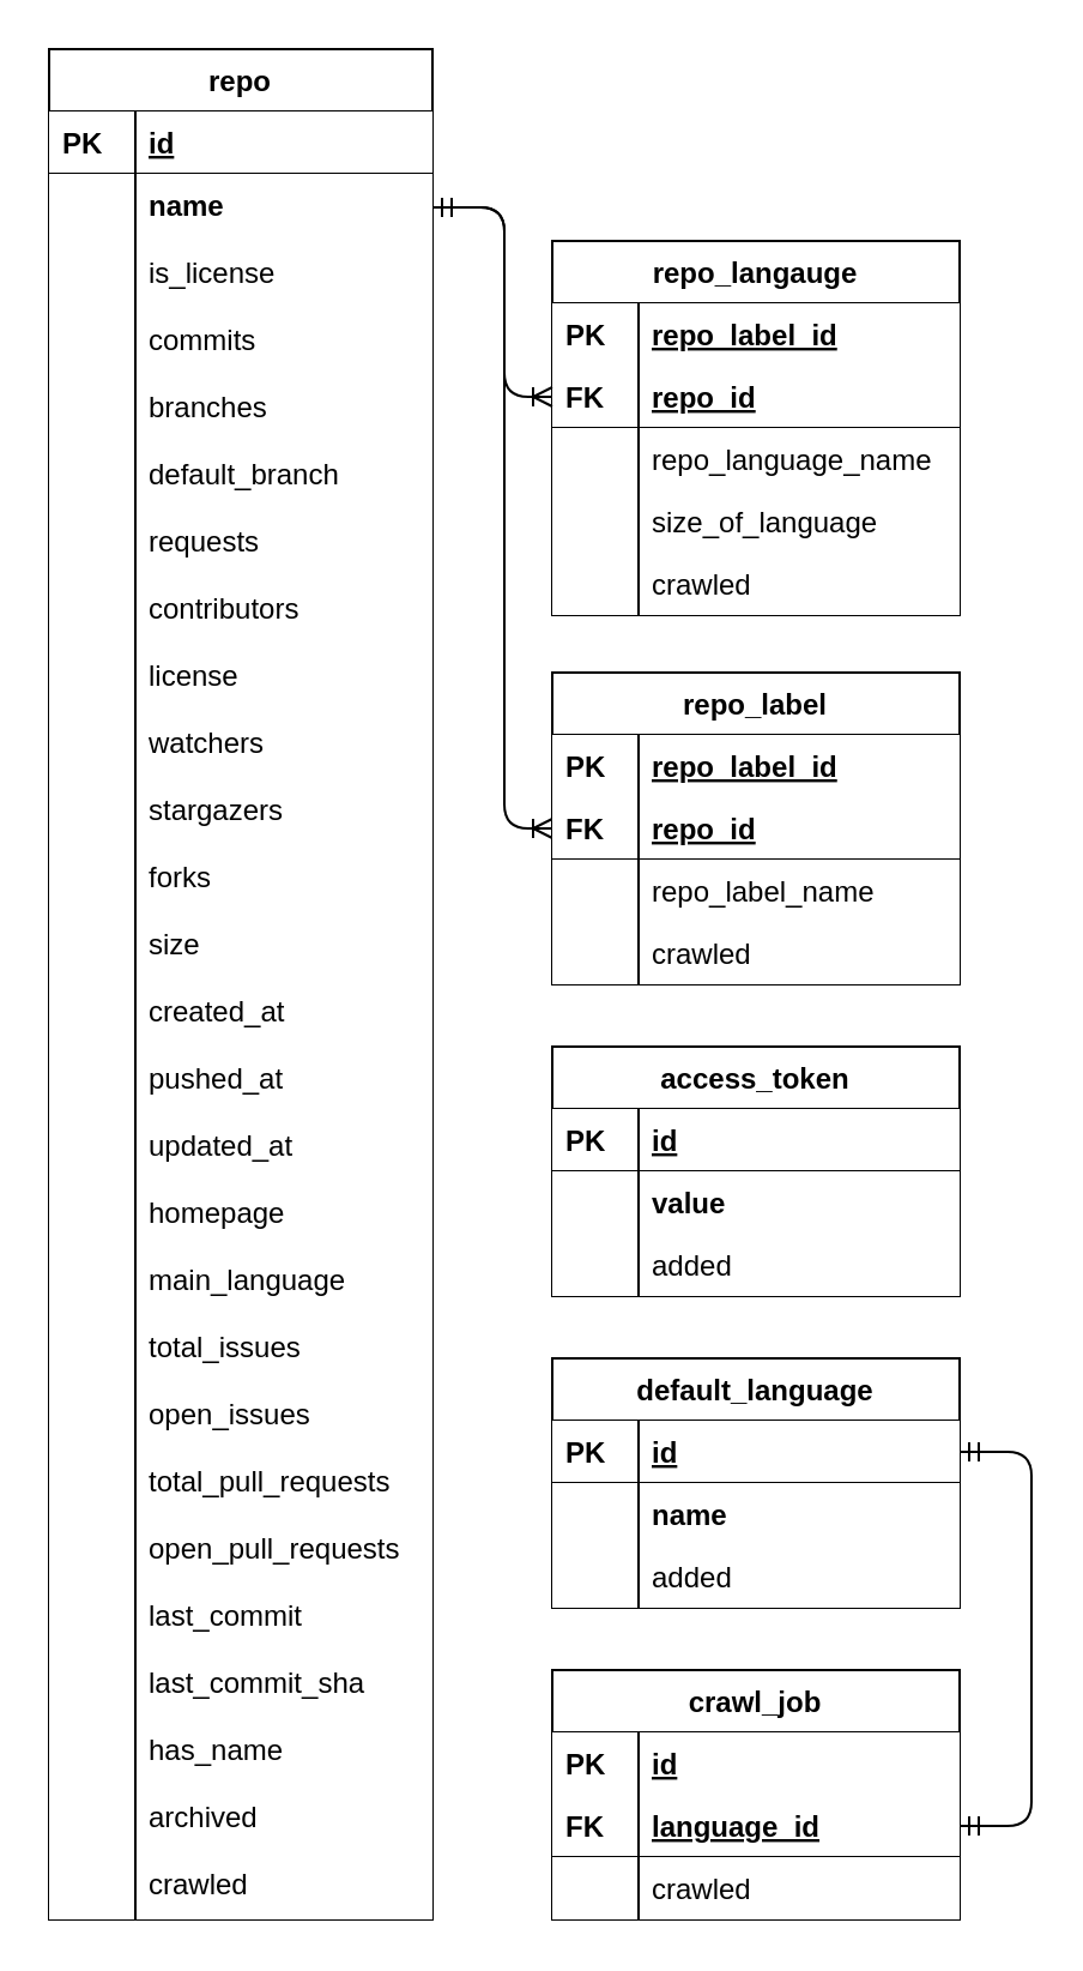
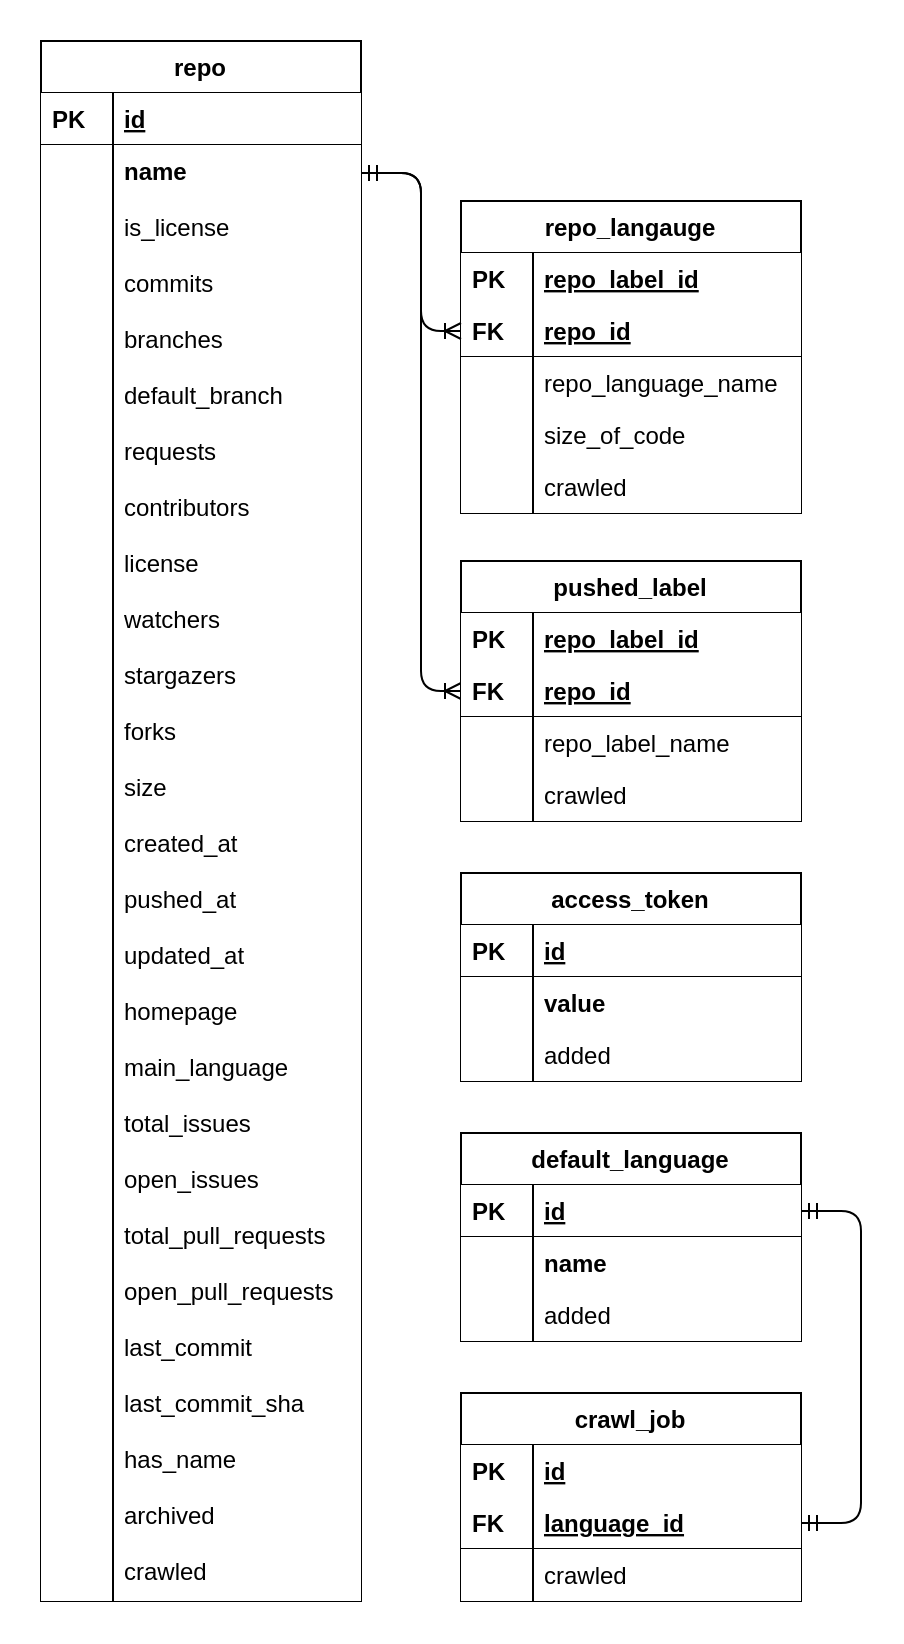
- <mxCell id="72" value="size_of_language" style="shape=partialRectangle;top=0;left=0;right=0;bottom=0;align=left;verticalAlign=top;fillColor=#ffffff;spacingLeft=40;spacingRight=4;overflow=hidden;rotatable=0;points=[[0,0.5],[1,0.5]];portConstraint=eastwest;dropTarget=0;rounded=0;shadow=0;strokeWidth=1;fontStyle=0" parent="65" vertex="1"><mxGeometry y="104" width="170" height="26" as="geometry" /></mxCell>
+ <mxCell id="72" value="size_of_code" style="shape=partialRectangle;top=0;left=0;right=0;bottom=0;align=left;verticalAlign=top;fillColor=#ffffff;spacingLeft=40;spacingRight=4;overflow=hidden;rotatable=0;points=[[0,0.5],[1,0.5]];portConstraint=eastwest;dropTarget=0;rounded=0;shadow=0;strokeWidth=1;fontStyle=0" parent="65" vertex="1"><mxGeometry y="104" width="170" height="26" as="geometry" /></mxCell>
- <mxCell id="92" value="repo_label" style="swimlane;fontStyle=1;childLayout=stackLayout;horizontal=1;startSize=26;horizontalStack=0;resizeParent=1;resizeLast=0;collapsible=1;marginBottom=0;rounded=0;shadow=0;strokeWidth=1;" parent="1" vertex="1"><mxGeometry x="230" y="280" width="170" height="130" as="geometry"><mxRectangle x="260" y="80" width="160" height="26" as="alternateBounds" /></mxGeometry></mxCell>
+ <mxCell id="92" value="pushed_label" style="swimlane;fontStyle=1;childLayout=stackLayout;horizontal=1;startSize=26;horizontalStack=0;resizeParent=1;resizeLast=0;collapsible=1;marginBottom=0;rounded=0;shadow=0;strokeWidth=1;" parent="1" vertex="1"><mxGeometry x="230" y="280" width="170" height="130" as="geometry"><mxRectangle x="260" y="80" width="160" height="26" as="alternateBounds" /></mxGeometry></mxCell>
